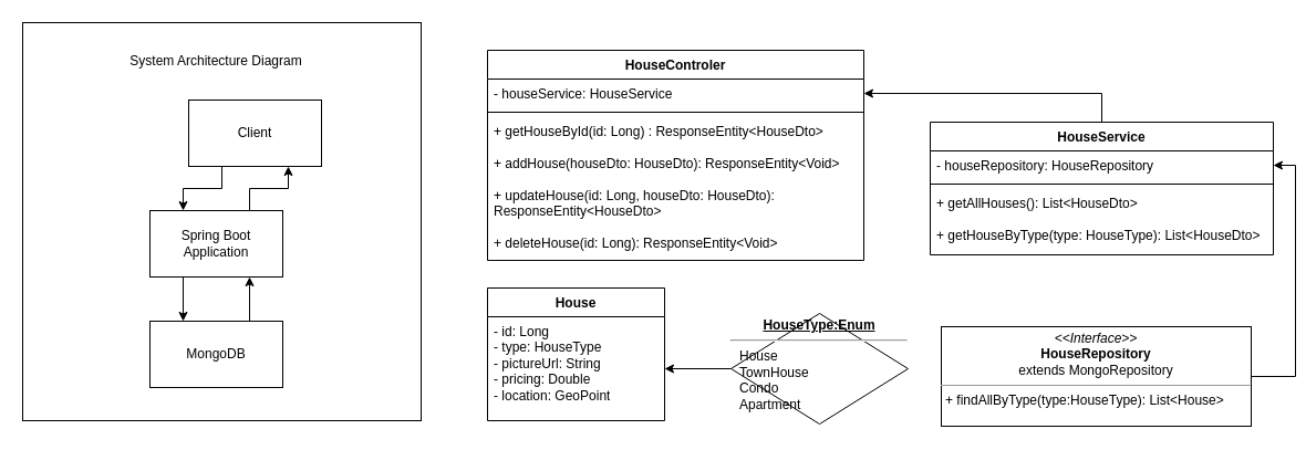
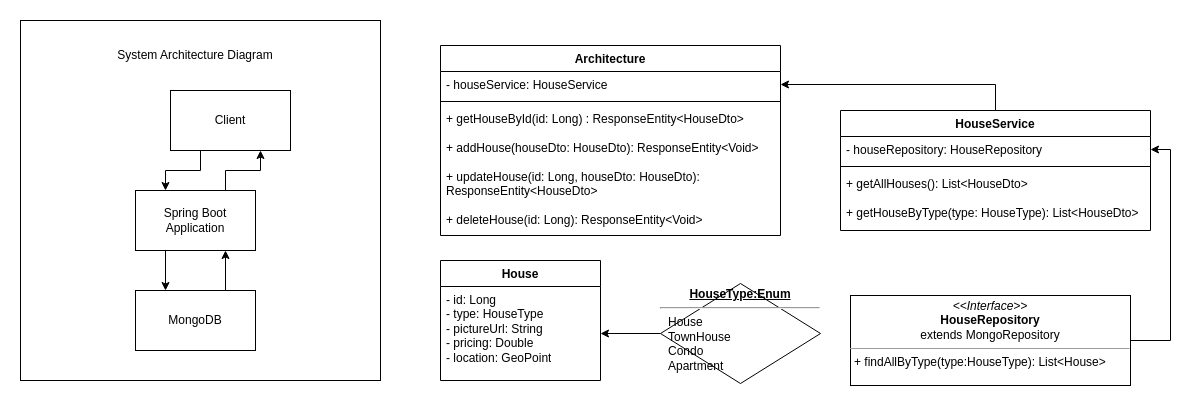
- <mxCell id="12" value="HouseControler" style="swimlane;fontStyle=1;align=center;verticalAlign=top;childLayout=stackLayout;horizontal=1;startSize=26;horizontalStack=0;resizeParent=1;resizeParentMax=0;resizeLast=0;collapsible=1;marginBottom=0;whiteSpace=wrap;html=1;" parent="1" vertex="1"><mxGeometry x="440" y="45" width="340" height="190" as="geometry"><mxRectangle x="487" y="115" width="130" height="30" as="alternateBounds" /></mxGeometry></mxCell>
+ <mxCell id="12" value="Architecture" style="swimlane;fontStyle=1;align=center;verticalAlign=top;childLayout=stackLayout;horizontal=1;startSize=26;horizontalStack=0;resizeParent=1;resizeParentMax=0;resizeLast=0;collapsible=1;marginBottom=0;whiteSpace=wrap;html=1;" parent="1" vertex="1"><mxGeometry x="440" y="45" width="340" height="190" as="geometry"><mxRectangle x="487" y="115" width="130" height="30" as="alternateBounds" /></mxGeometry></mxCell>
